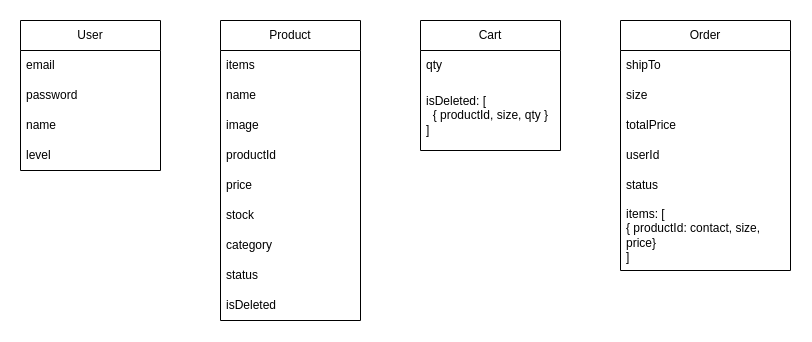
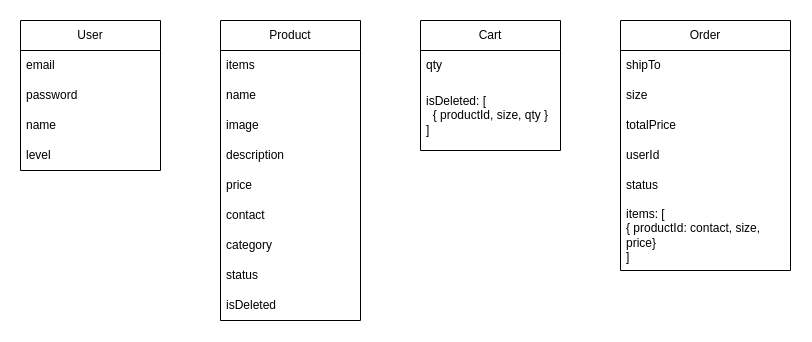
- <mxCell id="11" value="productId" style="text;strokeColor=none;fillColor=none;align=left;verticalAlign=middle;spacingLeft=4;spacingRight=4;overflow=hidden;points=[[0,0.5],[1,0.5]];portConstraint=eastwest;rotatable=0;whiteSpace=wrap;html=1;" vertex="1" parent="7"><mxGeometry y="120" width="140" height="30" as="geometry" /></mxCell>
+ <mxCell id="11" value="description" style="text;strokeColor=none;fillColor=none;align=left;verticalAlign=middle;spacingLeft=4;spacingRight=4;overflow=hidden;points=[[0,0.5],[1,0.5]];portConstraint=eastwest;rotatable=0;whiteSpace=wrap;html=1;" vertex="1" parent="7"><mxGeometry y="120" width="140" height="30" as="geometry" /></mxCell>
- <mxCell id="13" value="stock" style="text;strokeColor=none;fillColor=none;align=left;verticalAlign=middle;spacingLeft=4;spacingRight=4;overflow=hidden;points=[[0,0.5],[1,0.5]];portConstraint=eastwest;rotatable=0;whiteSpace=wrap;html=1;" vertex="1" parent="7"><mxGeometry y="180" width="140" height="30" as="geometry" /></mxCell>
+ <mxCell id="13" value="contact" style="text;strokeColor=none;fillColor=none;align=left;verticalAlign=middle;spacingLeft=4;spacingRight=4;overflow=hidden;points=[[0,0.5],[1,0.5]];portConstraint=eastwest;rotatable=0;whiteSpace=wrap;html=1;" vertex="1" parent="7"><mxGeometry y="180" width="140" height="30" as="geometry" /></mxCell>
